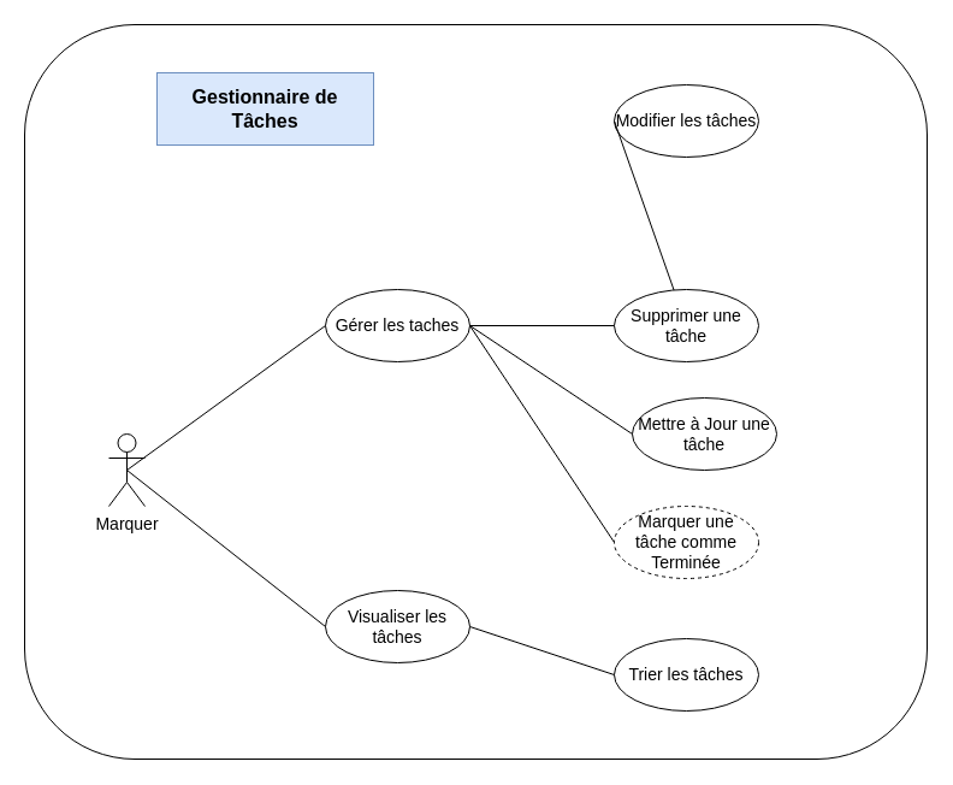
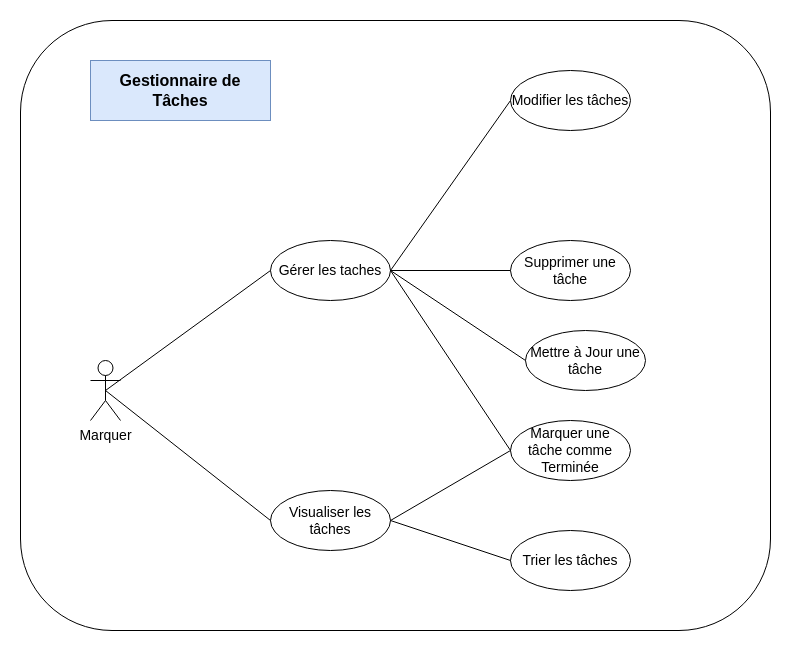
- <mxCell id="6" value="&lt;b style=&quot;&quot;&gt;&lt;font style=&quot;font-size: 16px;&quot;&gt;Gestionnaire de Tâches&lt;/font&gt;&lt;/b&gt;" style="text;html=1;strokeColor=#6c8ebf;fillColor=#dae8fc;align=center;verticalAlign=middle;whiteSpace=wrap;rounded=0;fontSize=14;" vertex="1" parent="1"><mxGeometry x="130" y="60" width="180" height="60" as="geometry" /></mxCell>
+ <mxCell id="6" value="&lt;b style=&quot;&quot;&gt;&lt;font style=&quot;font-size: 16px;&quot;&gt;Gestionnaire de Tâches&lt;/font&gt;&lt;/b&gt;" style="text;html=1;strokeColor=#6c8ebf;fillColor=#dae8fc;align=center;verticalAlign=middle;whiteSpace=wrap;rounded=0;fontSize=14;" vertex="1" parent="1"><mxGeometry x="90" y="60" width="180" height="60" as="geometry" /></mxCell>
- <mxCell id="13" value="" style="endArrow=none;html=1;rounded=0;exitX=0;exitY=0.5;exitDx=0;exitDy=0;fontSize=14;" edge="1" parent="1" source="5" target="9"><mxGeometry width="50" height="50" relative="1" as="geometry"><mxPoint x="280" y="280" as="sourcePoint" /><mxPoint x="115" y="400" as="targetPoint" /></mxGeometry></mxCell>
+ <mxCell id="13" value="" style="endArrow=none;html=1;rounded=0;entryX=1;entryY=0.5;entryDx=0;entryDy=0;exitX=0;exitY=0.5;exitDx=0;exitDy=0;fontSize=14;" edge="1" parent="1" source="5" target="10"><mxGeometry width="50" height="50" relative="1" as="geometry"><mxPoint x="280" y="280" as="sourcePoint" /><mxPoint x="115" y="400" as="targetPoint" /></mxGeometry></mxCell>
- <mxCell id="8" value="Marquer une tâche&amp;nbsp;comme Terminée" style="ellipse;whiteSpace=wrap;html=1;fontSize=14;dashed=1;" vertex="1" parent="1"><mxGeometry x="510" y="420" width="120" height="60" as="geometry" /></mxCell>
+ <mxCell id="8" value="Marquer une tâche&amp;nbsp;comme Terminée" style="ellipse;whiteSpace=wrap;html=1;fontSize=14;" vertex="1" parent="1"><mxGeometry x="510" y="420" width="120" height="60" as="geometry" /></mxCell>
+ <mxCell id="17" value="" style="endArrow=none;html=1;rounded=0;entryX=0;entryY=0.5;entryDx=0;entryDy=0;exitX=1;exitY=0.5;exitDx=0;exitDy=0;fontSize=14;" edge="1" parent="1" source="4" target="8"><mxGeometry width="50" height="50" relative="1" as="geometry"><mxPoint x="520" y="460" as="sourcePoint" /><mxPoint x="400" y="280" as="targetPoint" /></mxGeometry></mxCell>
